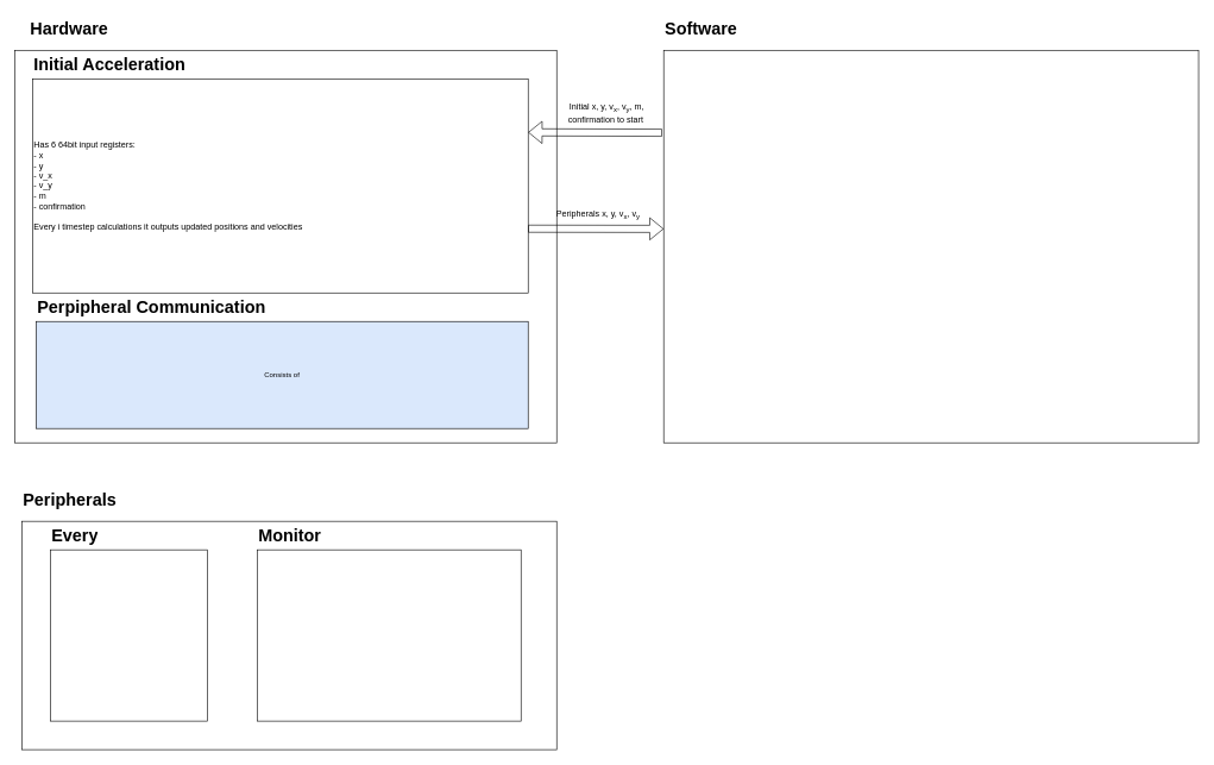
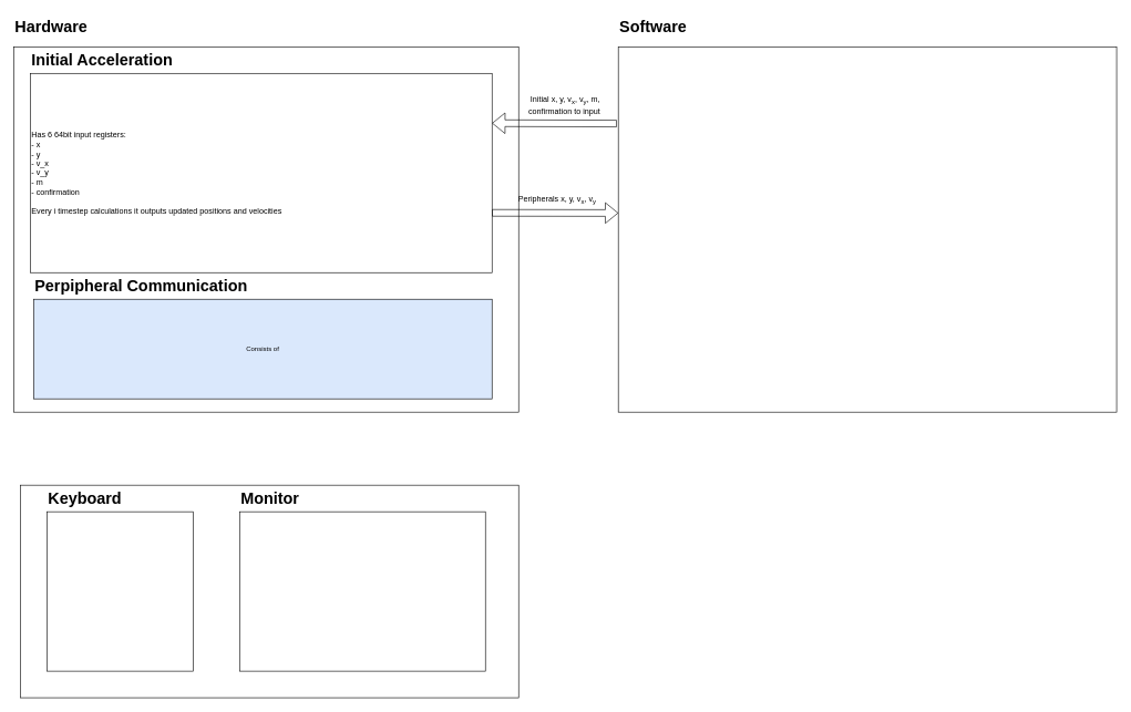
- <mxCell id="4" value="&lt;h1 style=&quot;margin-top: 0px;&quot;&gt;Hardware&lt;/h1&gt;" style="text;html=1;whiteSpace=wrap;overflow=hidden;rounded=0;" vertex="1" parent="1"><mxGeometry x="40" y="20" width="170" height="30" as="geometry" /></mxCell>
+ <mxCell id="4" value="&lt;h1 style=&quot;margin-top: 0px;&quot;&gt;Hardware&lt;/h1&gt;" style="text;html=1;whiteSpace=wrap;overflow=hidden;rounded=0;" vertex="1" parent="1"><mxGeometry x="20" y="20" width="170" height="30" as="geometry" /></mxCell>
- <mxCell id="17" value="Initial x, y, v&lt;sub&gt;x&lt;/sub&gt;, v&lt;sub&gt;y&lt;/sub&gt;, m, confirmation to start&lt;sub&gt;&amp;nbsp;&lt;/sub&gt;" style="text;html=1;align=center;verticalAlign=middle;whiteSpace=wrap;rounded=0;" vertex="1" parent="1"><mxGeometry x="783" y="130" width="135" height="60" as="geometry" /></mxCell>
+ <mxCell id="17" value="Initial x, y, v&lt;sub&gt;x&lt;/sub&gt;, v&lt;sub&gt;y&lt;/sub&gt;, m, confirmation to input&lt;sub&gt;&amp;nbsp;&lt;/sub&gt;" style="text;html=1;align=center;verticalAlign=middle;whiteSpace=wrap;rounded=0;" vertex="1" parent="1"><mxGeometry x="783" y="130" width="135" height="60" as="geometry" /></mxCell>
- <mxCell id="7" value="&lt;h1 style=&quot;margin-top: 0px;&quot;&gt;Peripherals&lt;/h1&gt;" style="text;html=1;whiteSpace=wrap;overflow=hidden;rounded=0;" vertex="1" parent="1"><mxGeometry x="30" y="680" width="160" height="40" as="geometry" /></mxCell>
- <mxCell id="10" value="&lt;h1 style=&quot;margin-top: 0px;&quot;&gt;Every&lt;/h1&gt;&lt;div&gt;&lt;br&gt;&lt;/div&gt;" style="text;html=1;whiteSpace=wrap;overflow=hidden;rounded=0;" vertex="1" parent="1"><mxGeometry x="70" y="730" width="130" height="40" as="geometry" /></mxCell>
+ <mxCell id="10" value="&lt;h1 style=&quot;margin-top: 0px;&quot;&gt;Keyboard&lt;/h1&gt;&lt;div&gt;&lt;br&gt;&lt;/div&gt;" style="text;html=1;whiteSpace=wrap;overflow=hidden;rounded=0;" vertex="1" parent="1"><mxGeometry x="70" y="730" width="130" height="40" as="geometry" /></mxCell>
